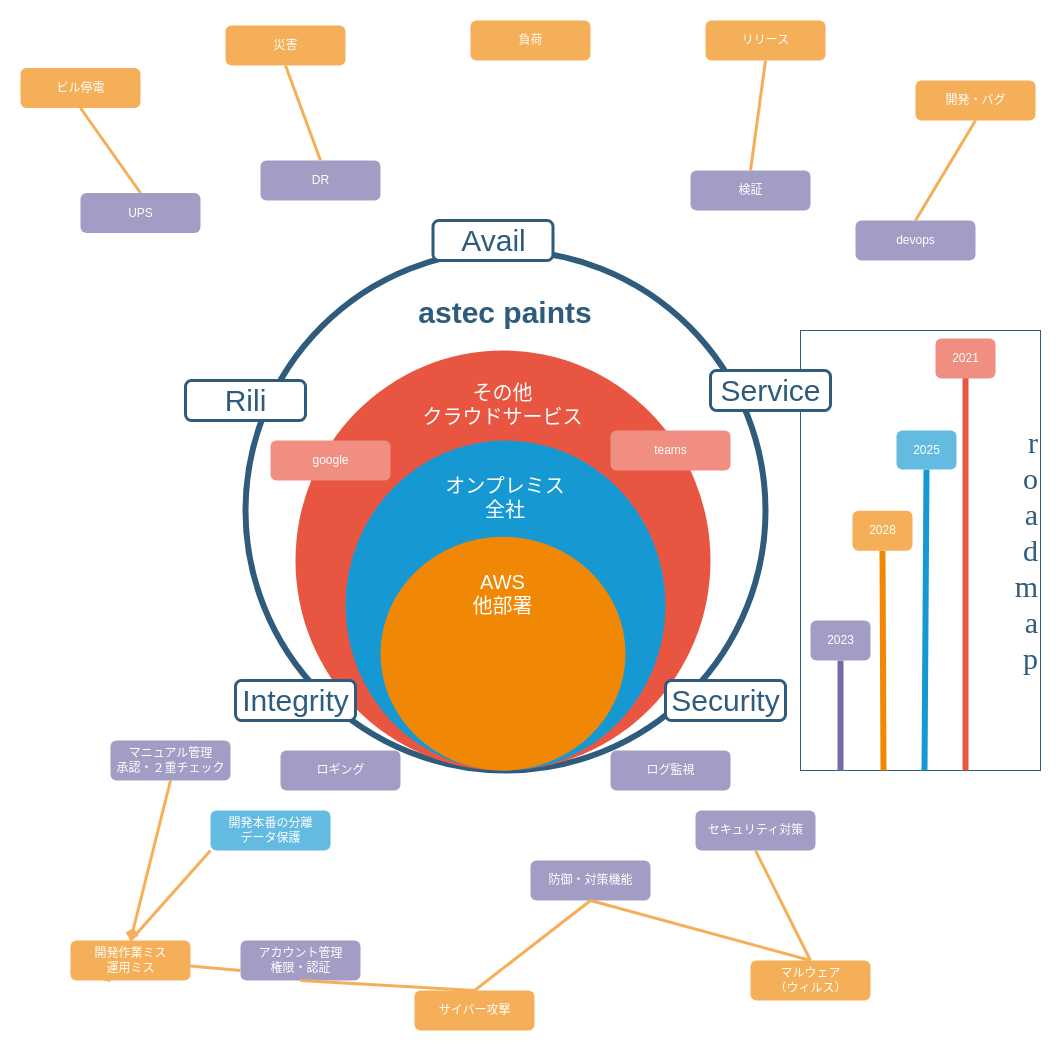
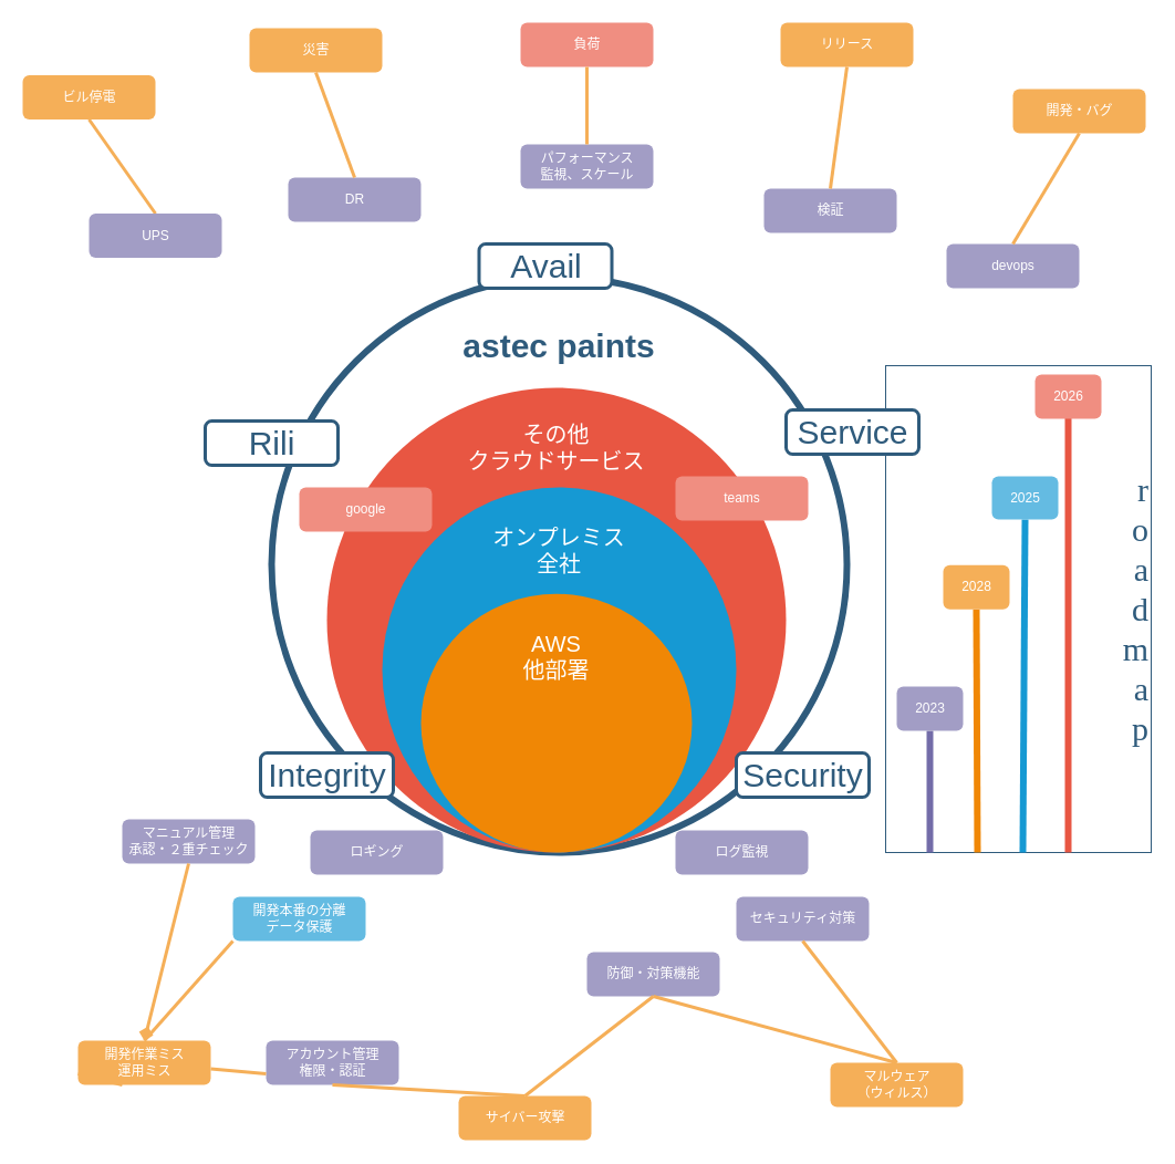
- <mxCell id="30" value="負荷" style="rounded=1;fillColor=#f5af58;strokeColor=none;strokeWidth=3;shadow=0;html=1;fontColor=#FFFFFF;" vertex="1" parent="1"><mxGeometry x="470" y="20" width="120" height="40" as="geometry" /></mxCell>
+ <mxCell id="30" value="負荷" style="rounded=1;fillColor=#f08e81;strokeColor=none;strokeWidth=3;shadow=0;html=1;fontColor=#FFFFFF;" vertex="1" parent="1"><mxGeometry x="470" y="20" width="120" height="40" as="geometry" /></mxCell>
+ <mxCell id="40" value="" style="edgeStyle=none;endArrow=none;strokeWidth=3;strokeColor=#F5AF58;html=1;exitX=0.5;exitY=1;exitDx=0;exitDy=0;entryX=0.5;entryY=0;entryDx=0;entryDy=0;" edge="1" parent="1" source="30" target="13"><mxGeometry x="-1031.43" y="-118.5" width="100" height="100" as="geometry"><mxPoint x="320" y="110" as="sourcePoint" /><mxPoint x="390" y="200" as="targetPoint" /></mxGeometry></mxCell>
+ <mxCell id="13" value="パフォーマンス&lt;br&gt;監視、スケール" style="rounded=1;fillColor=#a29dc5;strokeColor=none;strokeWidth=3;shadow=0;html=1;fontColor=#FFFFFF;" parent="1" vertex="1"><mxGeometry x="470" y="130" width="120" height="40" as="geometry" /></mxCell>
- <mxCell id="45" value="2021" style="rounded=1;fillColor=#f08e81;strokeColor=none;strokeWidth=3;shadow=0;html=1;fontColor=#FFFFFF;" vertex="1" parent="1"><mxGeometry x="935" y="338" width="60" height="40" as="geometry" /></mxCell>
+ <mxCell id="45" value="2026" style="rounded=1;fillColor=#f08e81;strokeColor=none;strokeWidth=3;shadow=0;html=1;fontColor=#FFFFFF;" vertex="1" parent="1"><mxGeometry x="935" y="338" width="60" height="40" as="geometry" /></mxCell>
- <mxCell id="15" value="セキュリティ対策" style="rounded=1;fillColor=#a29dc5;strokeColor=none;strokeWidth=3;shadow=0;html=1;fontColor=#FFFFFF;" parent="1" vertex="1"><mxGeometry x="695" y="810" width="120" height="40" as="geometry" /></mxCell>
+ <mxCell id="15" value="セキュリティ対策" style="rounded=1;fillColor=#a29dc5;strokeColor=none;strokeWidth=3;shadow=0;html=1;fontColor=#FFFFFF;" parent="1" vertex="1"><mxGeometry x="665" y="810" width="120" height="40" as="geometry" /></mxCell>
